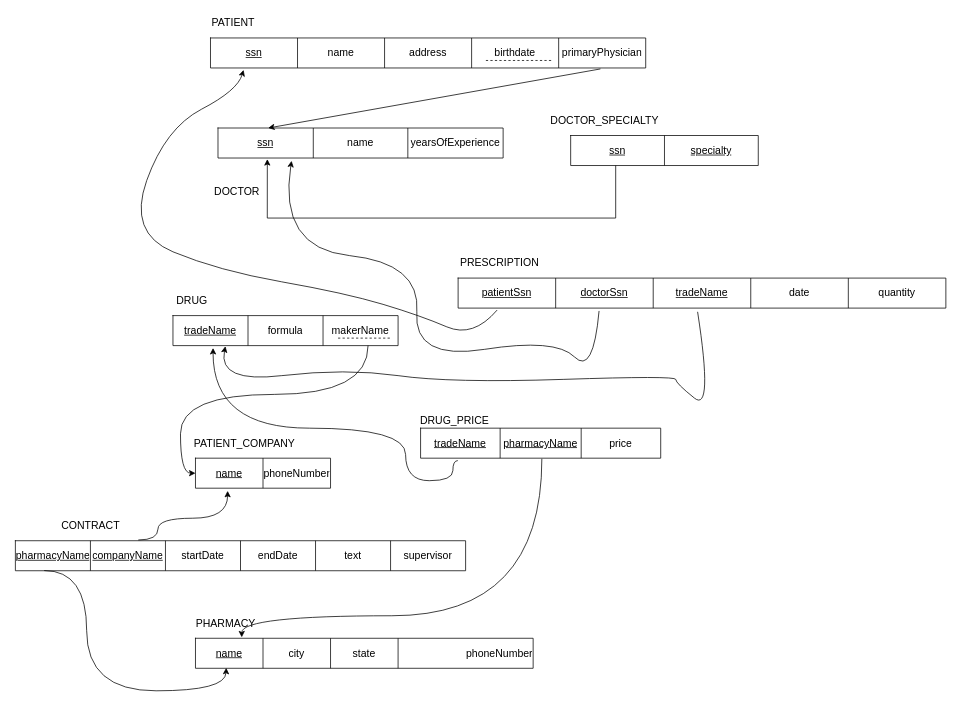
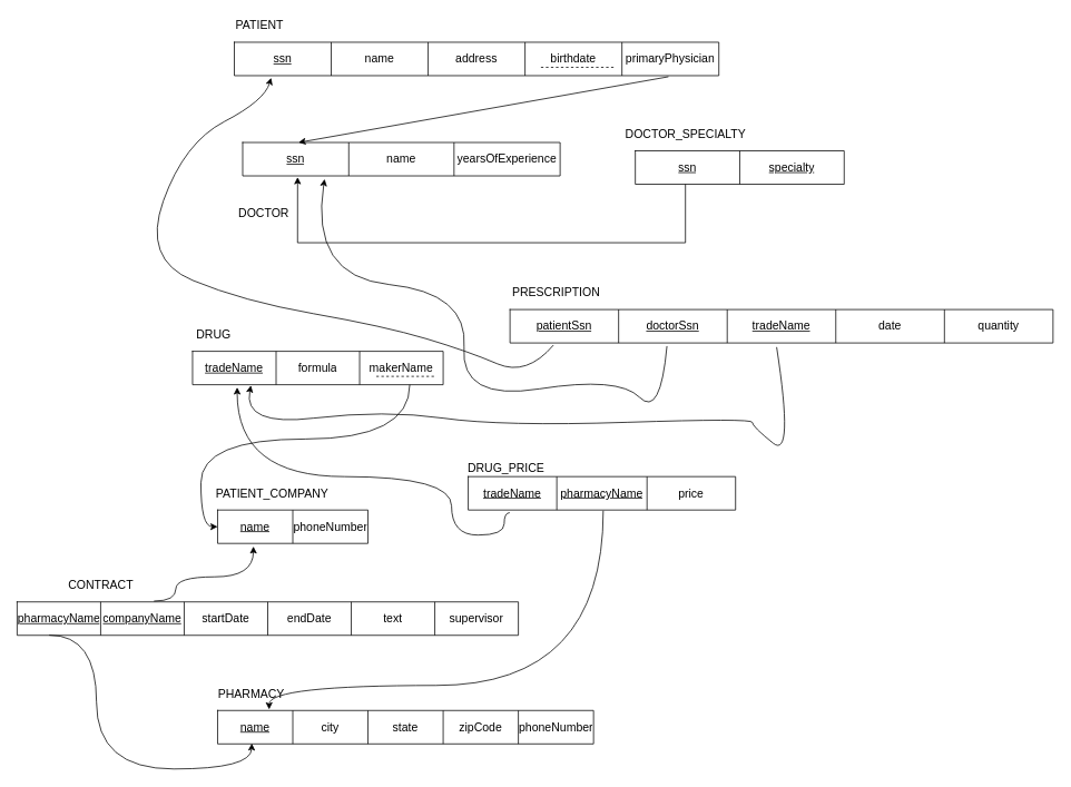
- <mxCell id="18" value="DOCTOR_SPECIALTY" style="text;html=1;align=center;verticalAlign=middle;resizable=0;points=[];autosize=1;strokeColor=none;fillColor=none;fontSize=14;" vertex="1" parent="1"><mxGeometry x="725" y="150" width="160" height="20" as="geometry" /></mxCell>
+ <mxCell id="18" value="DOCTOR_SPECIALTY" style="text;html=1;align=center;verticalAlign=middle;resizable=0;points=[];autosize=1;strokeColor=none;fillColor=none;fontSize=14;" vertex="1" parent="1"><mxGeometry x="740" y="150" width="160" height="20" as="geometry" /></mxCell>
+ <mxCell id="40" value="zipCode" style="shape=partialRectangle;html=1;whiteSpace=wrap;connectable=0;overflow=hidden;fillColor=none;top=0;left=0;bottom=0;right=0;pointerEvents=1;fontSize=14;" vertex="1" parent="36"><mxGeometry x="270" width="90" height="40" as="geometry"><mxRectangle width="90" height="40" as="alternateBounds" /></mxGeometry></mxCell>
